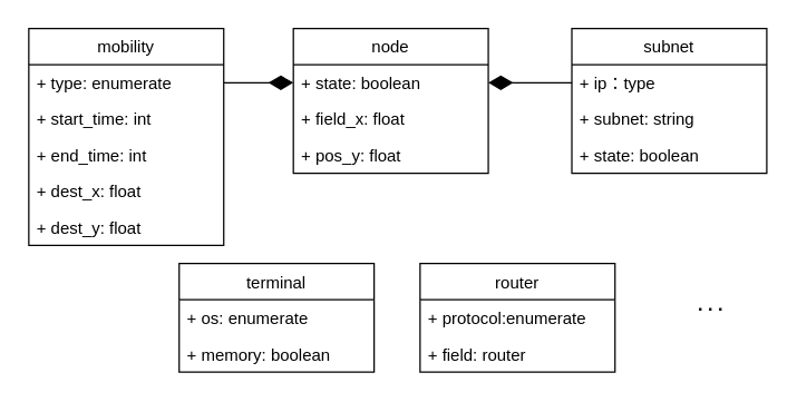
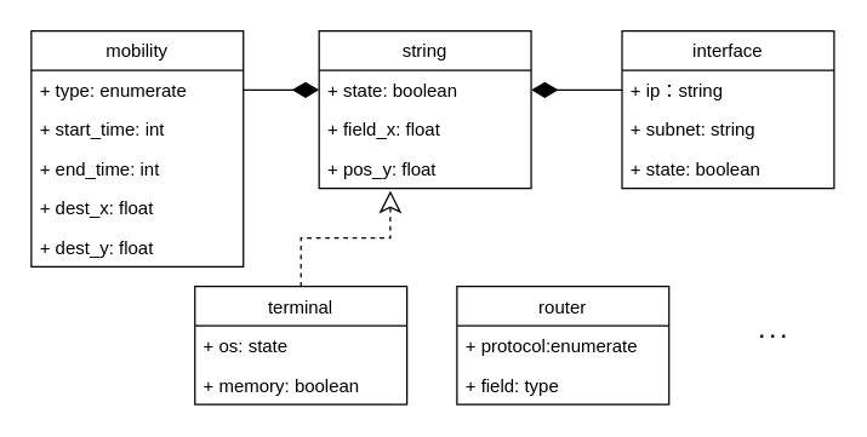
- <mxCell id="2" value="node" style="swimlane;fontStyle=0;childLayout=stackLayout;horizontal=1;startSize=26;fillColor=none;horizontalStack=0;resizeParent=1;resizeParentMax=0;resizeLast=0;collapsible=1;marginBottom=0;" parent="1" vertex="1"><mxGeometry x="210" y="20" width="140" height="104" as="geometry" /></mxCell>
+ <mxCell id="2" value="string" style="swimlane;fontStyle=0;childLayout=stackLayout;horizontal=1;startSize=26;fillColor=none;horizontalStack=0;resizeParent=1;resizeParentMax=0;resizeLast=0;collapsible=1;marginBottom=0;" parent="1" vertex="1"><mxGeometry x="210" y="20" width="140" height="104" as="geometry" /></mxCell>
- <mxCell id="13" value="subnet" style="swimlane;fontStyle=0;childLayout=stackLayout;horizontal=1;startSize=26;fillColor=none;horizontalStack=0;resizeParent=1;resizeParentMax=0;resizeLast=0;collapsible=1;marginBottom=0;" parent="1" vertex="1"><mxGeometry x="410" y="20" width="140" height="104" as="geometry" /></mxCell>
+ <mxCell id="13" value="interface" style="swimlane;fontStyle=0;childLayout=stackLayout;horizontal=1;startSize=26;fillColor=none;horizontalStack=0;resizeParent=1;resizeParentMax=0;resizeLast=0;collapsible=1;marginBottom=0;" parent="1" vertex="1"><mxGeometry x="410" y="20" width="140" height="104" as="geometry" /></mxCell>
- <mxCell id="14" value="+ ip：type" style="text;strokeColor=none;fillColor=none;align=left;verticalAlign=top;spacingLeft=4;spacingRight=4;overflow=hidden;rotatable=0;points=[[0,0.5],[1,0.5]];portConstraint=eastwest;" parent="13" vertex="1"><mxGeometry y="26" width="140" height="26" as="geometry" /></mxCell>
+ <mxCell id="14" value="+ ip：string" style="text;strokeColor=none;fillColor=none;align=left;verticalAlign=top;spacingLeft=4;spacingRight=4;overflow=hidden;rotatable=0;points=[[0,0.5],[1,0.5]];portConstraint=eastwest;" parent="13" vertex="1"><mxGeometry y="26" width="140" height="26" as="geometry" /></mxCell>
+ <mxCell id="6" style="edgeStyle=orthogonalEdgeStyle;rounded=0;orthogonalLoop=1;jettySize=auto;html=1;exitX=0.5;exitY=0;exitDx=0;exitDy=0;entryX=0.336;entryY=1.062;entryDx=0;entryDy=0;dashed=1;endArrow=classic;endFill=0;endSize=12;entryPerimeter=0;" parent="1" source="7" target="5" edge="1"><mxGeometry relative="1" as="geometry"><Array as="points"><mxPoint x="198" y="157" /><mxPoint x="257" y="157" /></Array></mxGeometry></mxCell>
- <mxCell id="8" value="+ os: enumerate" style="text;strokeColor=none;fillColor=none;align=left;verticalAlign=top;spacingLeft=4;spacingRight=4;overflow=hidden;rotatable=0;points=[[0,0.5],[1,0.5]];portConstraint=eastwest;" parent="7" vertex="1"><mxGeometry y="26" width="140" height="26" as="geometry" /></mxCell>
+ <mxCell id="8" value="+ os: state" style="text;strokeColor=none;fillColor=none;align=left;verticalAlign=top;spacingLeft=4;spacingRight=4;overflow=hidden;rotatable=0;points=[[0,0.5],[1,0.5]];portConstraint=eastwest;" parent="7" vertex="1"><mxGeometry y="26" width="140" height="26" as="geometry" /></mxCell>
- <mxCell id="12" value="+ field: router" style="text;strokeColor=none;fillColor=none;align=left;verticalAlign=top;spacingLeft=4;spacingRight=4;overflow=hidden;rotatable=0;points=[[0,0.5],[1,0.5]];portConstraint=eastwest;" parent="10" vertex="1"><mxGeometry y="52" width="140" height="26" as="geometry" /></mxCell>
+ <mxCell id="12" value="+ field: type" style="text;strokeColor=none;fillColor=none;align=left;verticalAlign=top;spacingLeft=4;spacingRight=4;overflow=hidden;rotatable=0;points=[[0,0.5],[1,0.5]];portConstraint=eastwest;" parent="10" vertex="1"><mxGeometry y="52" width="140" height="26" as="geometry" /></mxCell>
